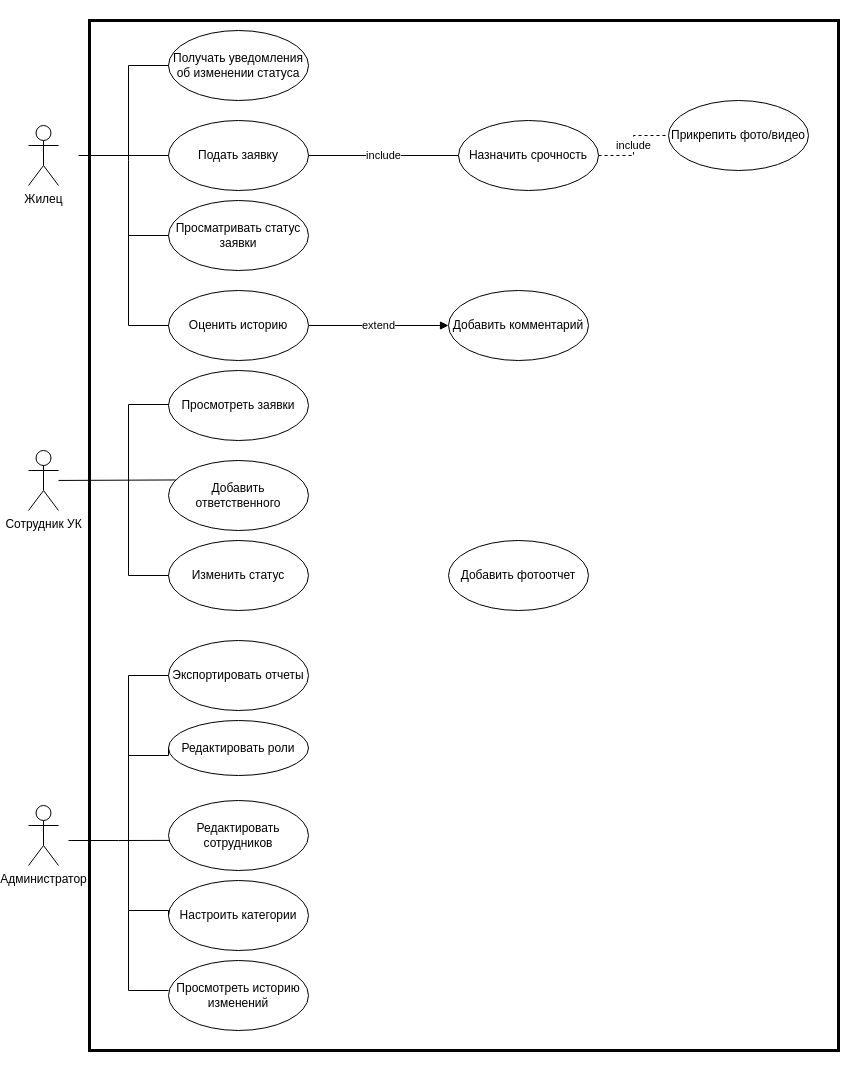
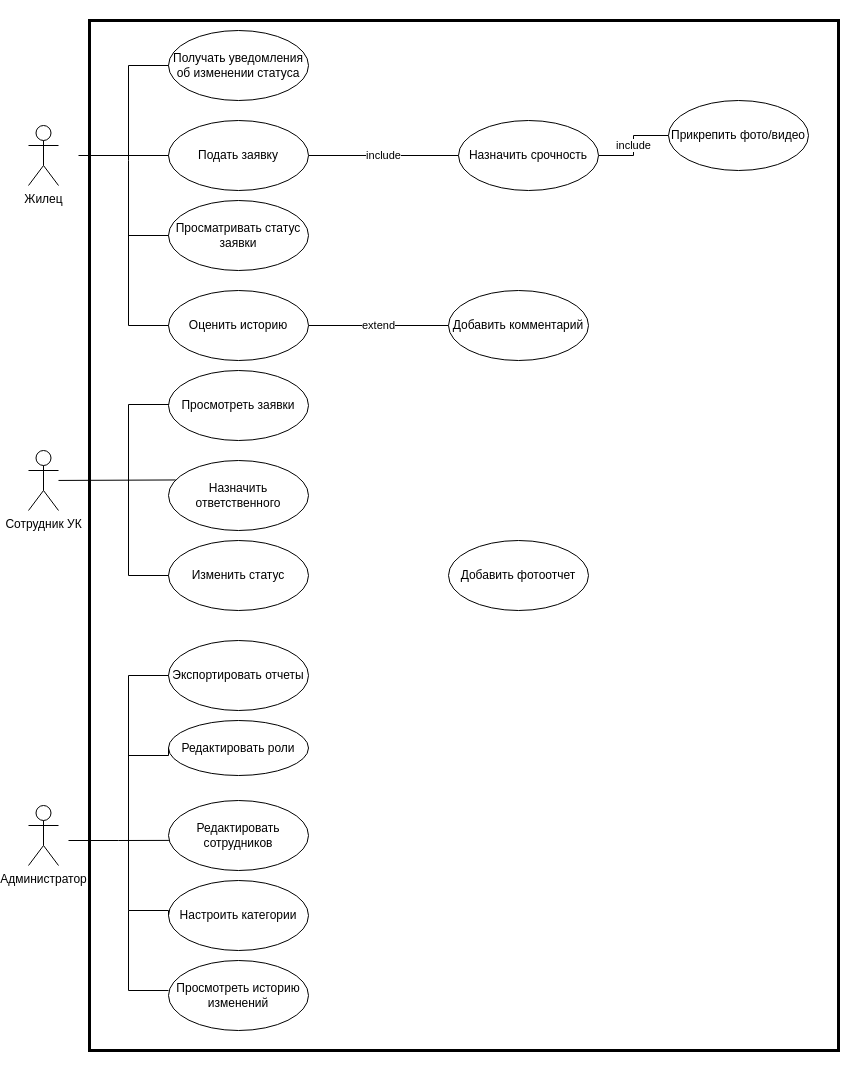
- <mxCell id="6" value="include" style="edgeStyle=orthogonalEdgeStyle;rounded=0;orthogonalLoop=1;jettySize=auto;html=1;endArrow=none;startFill=0;dashed=1;" parent="1" source="7" target="8" edge="1"><mxGeometry relative="1" as="geometry" /></mxCell>
+ <mxCell id="6" value="include" style="edgeStyle=orthogonalEdgeStyle;rounded=0;orthogonalLoop=1;jettySize=auto;html=1;endArrow=none;startFill=0;" parent="1" source="7" target="8" edge="1"><mxGeometry relative="1" as="geometry" /></mxCell>
- <mxCell id="13" value="extend" style="edgeStyle=orthogonalEdgeStyle;rounded=0;orthogonalLoop=1;jettySize=auto;html=1;endArrow=block;startFill=0;" parent="1" source="14" target="15" edge="1"><mxGeometry relative="1" as="geometry" /></mxCell>
+ <mxCell id="13" value="extend" style="edgeStyle=orthogonalEdgeStyle;rounded=0;orthogonalLoop=1;jettySize=auto;html=1;endArrow=none;startFill=0;" parent="1" source="14" target="15" edge="1"><mxGeometry relative="1" as="geometry" /></mxCell>
- <mxCell id="16" value="Добавить ответственного" style="ellipse;whiteSpace=wrap;html=1;" parent="1" vertex="1"><mxGeometry x="160" y="460" width="140" height="70" as="geometry" /></mxCell>
+ <mxCell id="16" value="Назначить ответственного" style="ellipse;whiteSpace=wrap;html=1;" parent="1" vertex="1"><mxGeometry x="160" y="460" width="140" height="70" as="geometry" /></mxCell>
